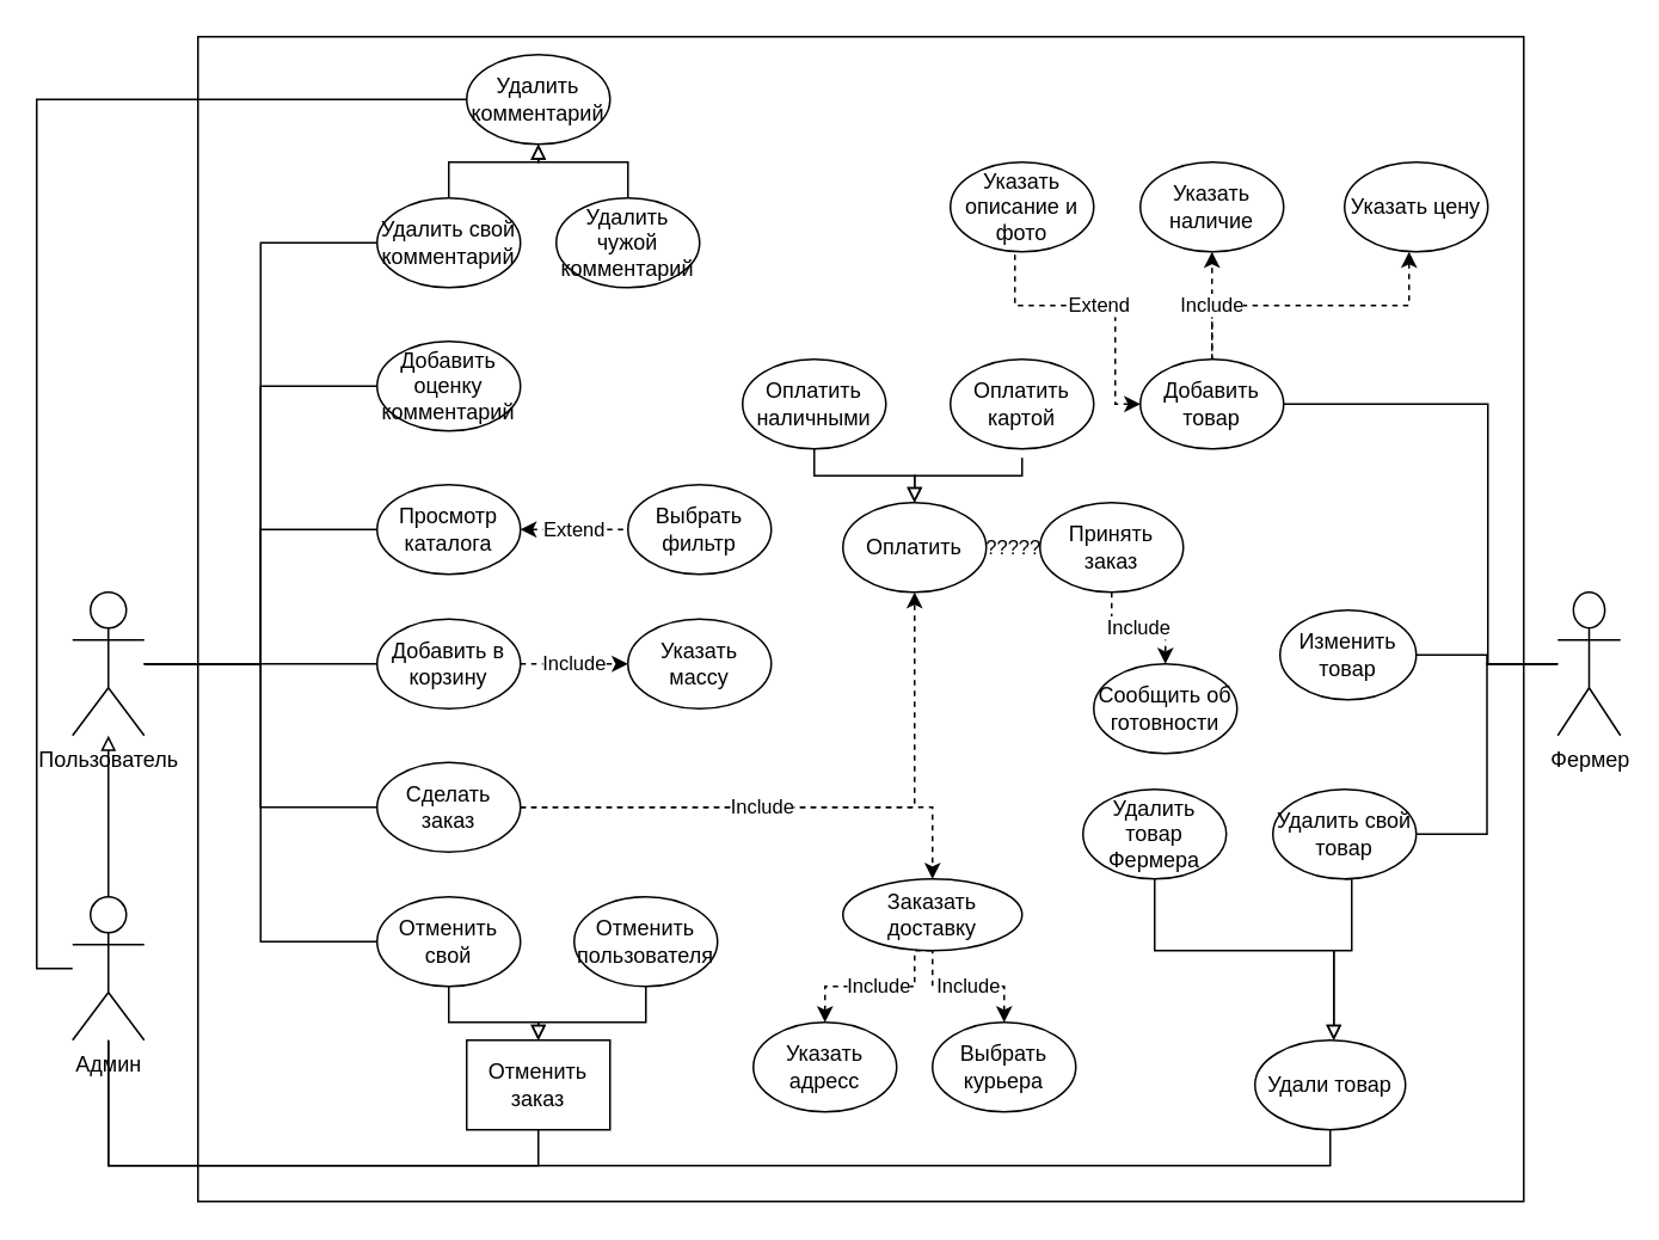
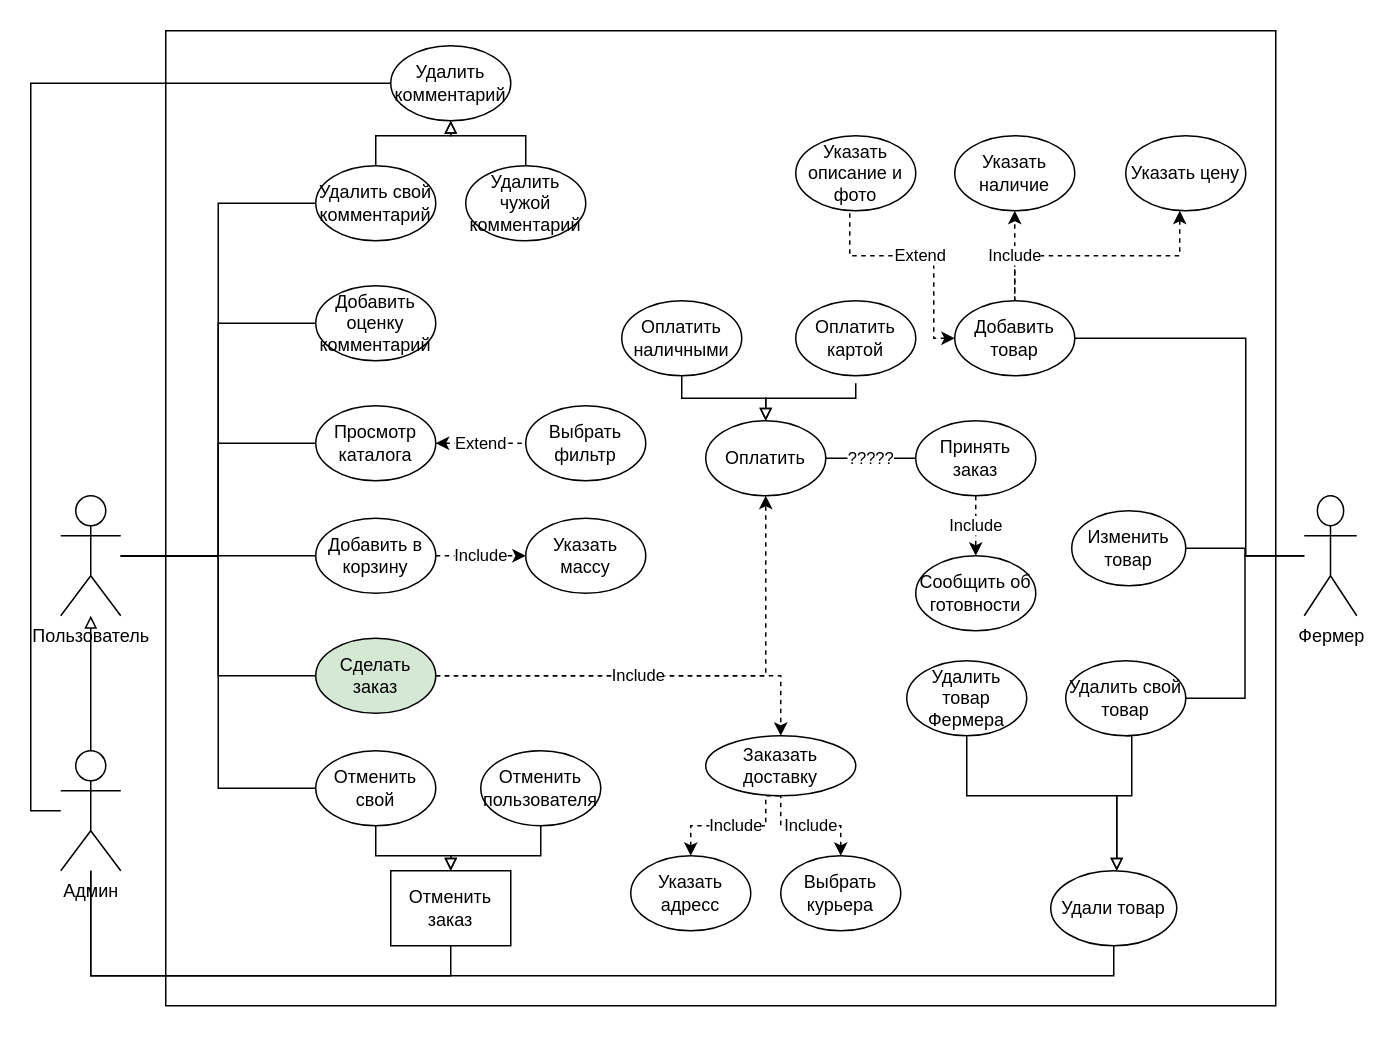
- <mxCell id="53" value="Принять заказ" style="ellipse;whiteSpace=wrap;html=1;" vertex="1" parent="1"><mxGeometry x="580" y="280" width="80" height="50" as="geometry" /></mxCell>
+ <mxCell id="53" value="Принять заказ" style="ellipse;whiteSpace=wrap;html=1;" vertex="1" parent="1"><mxGeometry x="610" y="280" width="80" height="50" as="geometry" /></mxCell>
- <mxCell id="20" value="Сделать заказ" style="ellipse;whiteSpace=wrap;html=1;" vertex="1" parent="1"><mxGeometry x="210" y="425" width="80" height="50" as="geometry" /></mxCell>
+ <mxCell id="20" value="Сделать заказ" style="ellipse;whiteSpace=wrap;html=1;fillColor=#d5e8d4;" vertex="1" parent="1"><mxGeometry x="210" y="425" width="80" height="50" as="geometry" /></mxCell>
